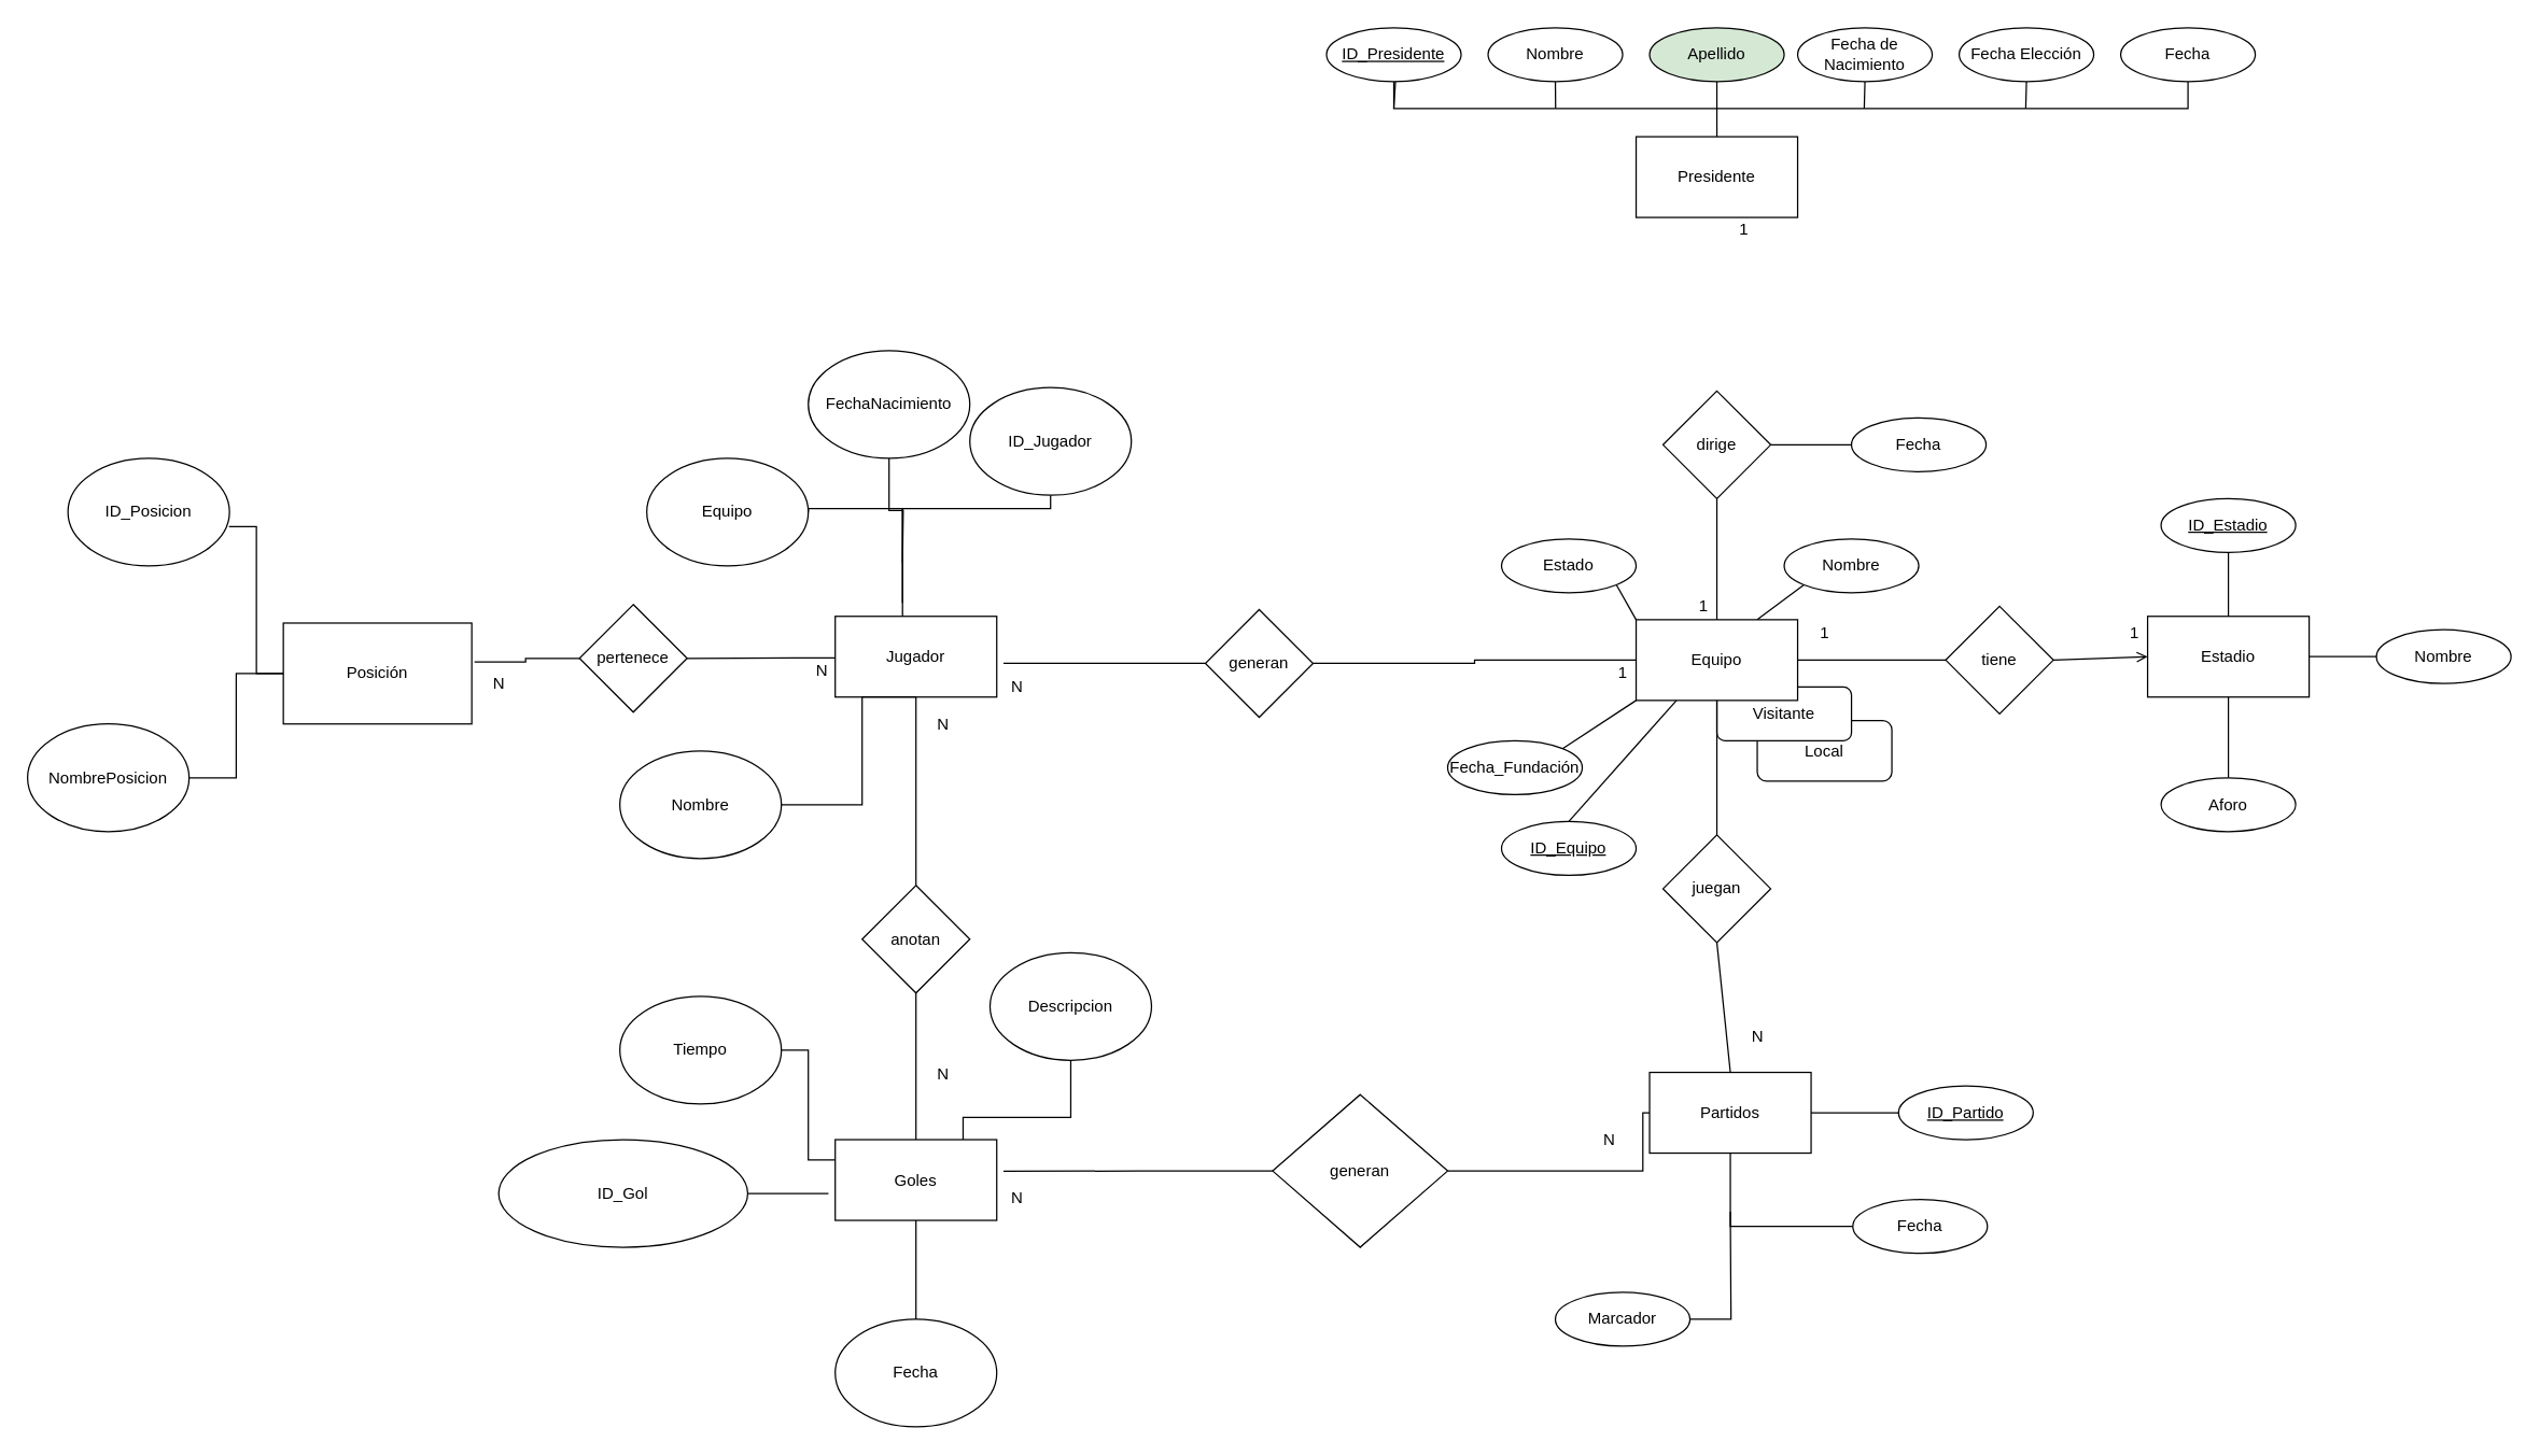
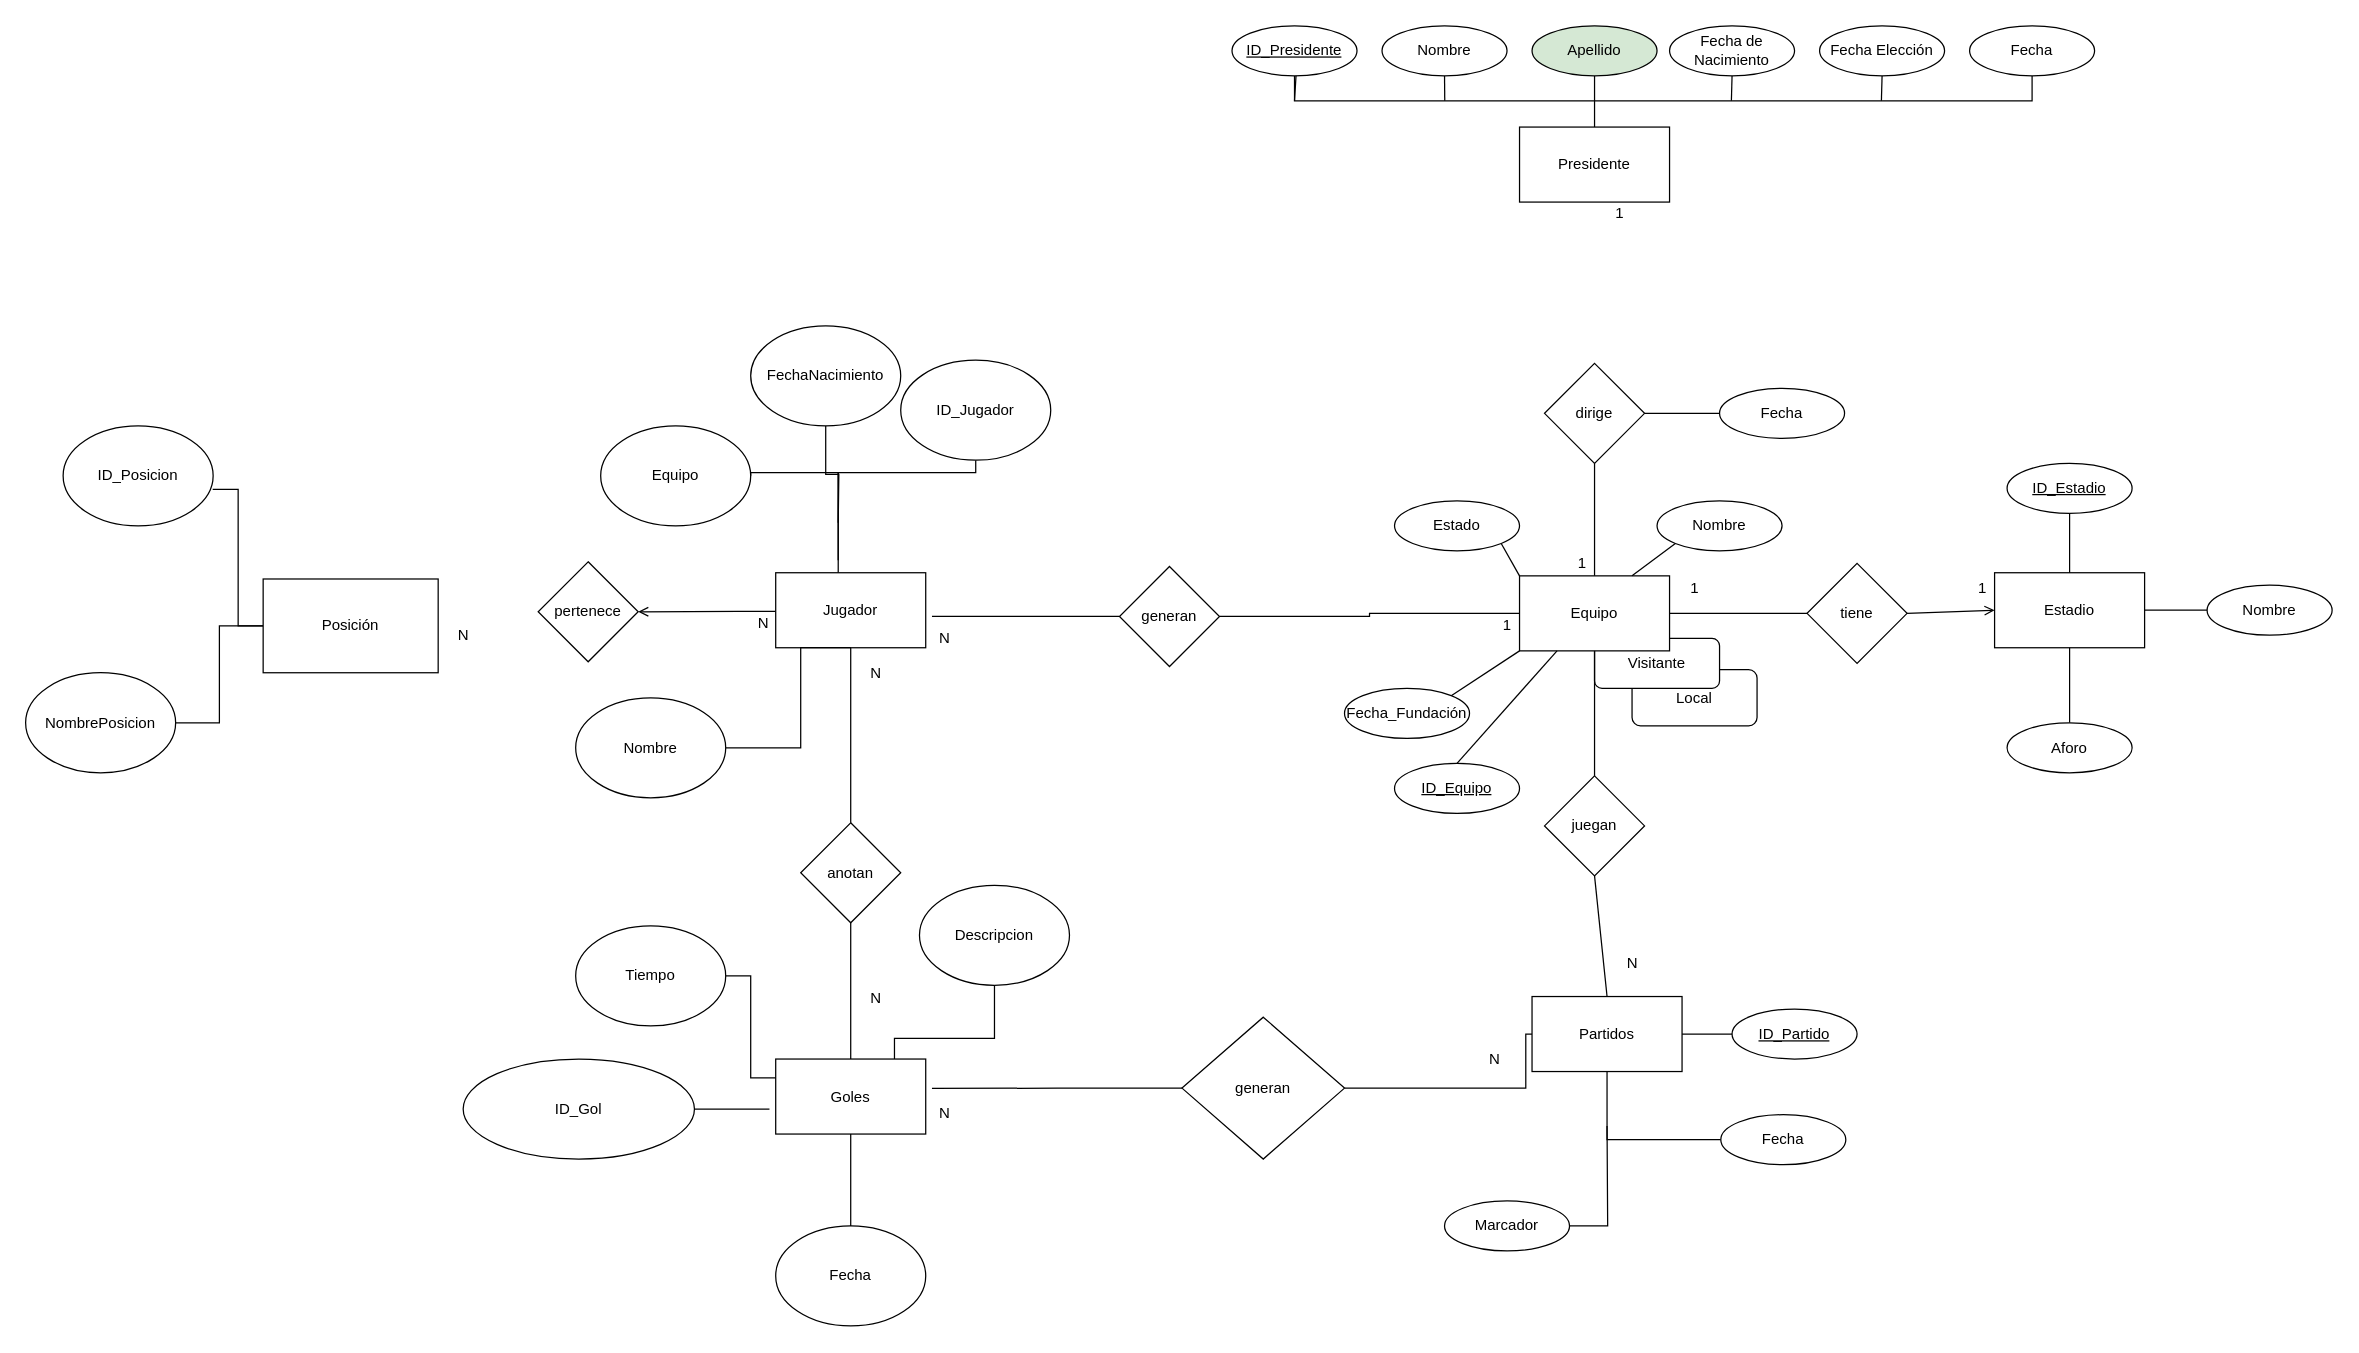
- <mxCell id="45" style="edgeStyle=orthogonalEdgeStyle;rounded=0;orthogonalLoop=1;jettySize=auto;html=1;entryX=1.014;entryY=0.385;entryDx=0;entryDy=0;entryPerimeter=0;endArrow=none;endFill=0;" parent="1" source="46" target="36" edge="1"><mxGeometry relative="1" as="geometry" /></mxCell>
- <mxCell id="47" style="edgeStyle=orthogonalEdgeStyle;rounded=0;orthogonalLoop=1;jettySize=auto;html=1;entryX=1;entryY=0.5;entryDx=0;entryDy=0;endArrow=none;endFill=0;" parent="1" source="50" target="46" edge="1"><mxGeometry relative="1" as="geometry"><Array as="points"><mxPoint x="590" y="488.5" /><mxPoint x="590" y="488.5" /></Array></mxGeometry></mxCell>
+ <mxCell id="47" style="edgeStyle=orthogonalEdgeStyle;rounded=0;orthogonalLoop=1;jettySize=auto;html=1;entryX=1;entryY=0.5;entryDx=0;entryDy=0;endArrow=open;endFill=0;" parent="1" source="50" target="46" edge="1"><mxGeometry relative="1" as="geometry"><Array as="points"><mxPoint x="590" y="488.5" /><mxPoint x="590" y="488.5" /></Array></mxGeometry></mxCell>
- <mxCell id="64" value="ID_Partido" style="ellipse;whiteSpace=wrap;html=1;align=center;fontStyle=4;" parent="1" vertex="1"><mxGeometry x="1410" y="806.5" width="100" height="40" as="geometry" /></mxCell>
+ <mxCell id="64" value="ID_Partido" style="ellipse;whiteSpace=wrap;html=1;align=center;fontStyle=4;" parent="1" vertex="1"><mxGeometry x="1385" y="806.5" width="100" height="40" as="geometry" /></mxCell>
